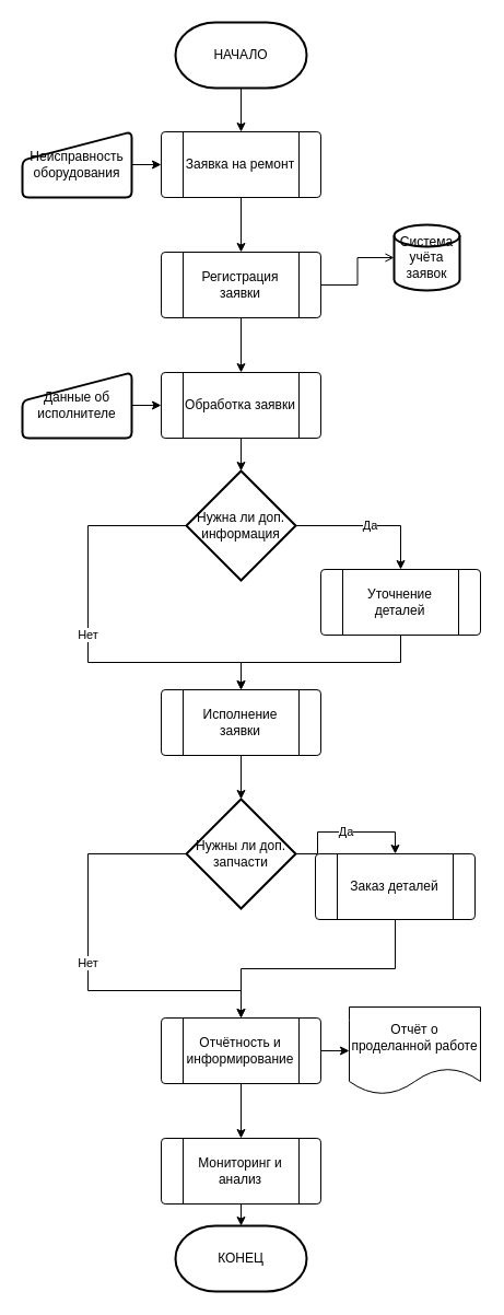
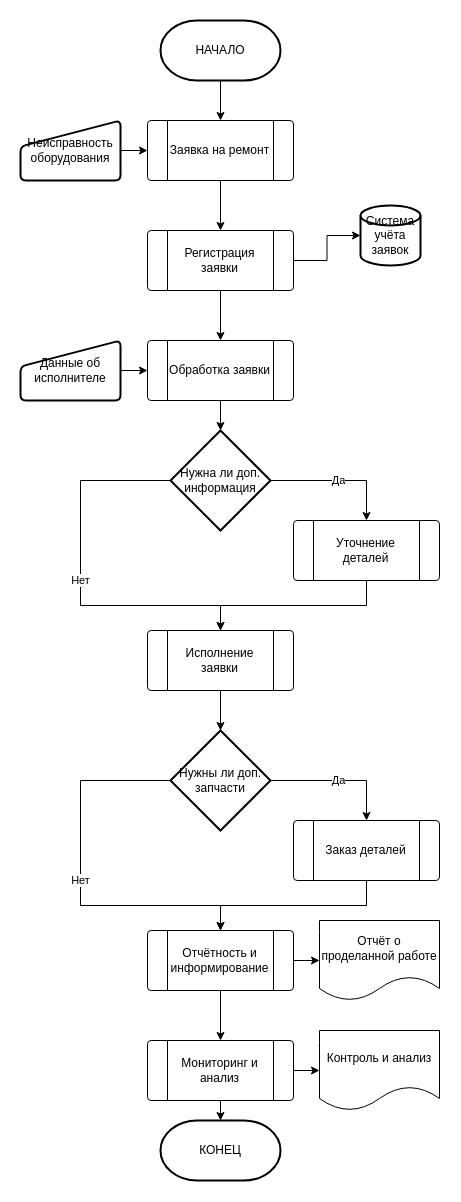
- <mxCell id="11" style="edgeStyle=orthogonalEdgeStyle;rounded=0;orthogonalLoop=1;jettySize=auto;html=1;exitX=1;exitY=0.5;exitDx=0;exitDy=0;entryX=0;entryY=0.5;entryDx=0;entryDy=0;entryPerimeter=0;endArrow=open;" edge="1" parent="1" source="9" target="10"><mxGeometry relative="1" as="geometry" /></mxCell>
+ <mxCell id="11" style="edgeStyle=orthogonalEdgeStyle;rounded=0;orthogonalLoop=1;jettySize=auto;html=1;exitX=1;exitY=0.5;exitDx=0;exitDy=0;entryX=0;entryY=0.5;entryDx=0;entryDy=0;entryPerimeter=0;" edge="1" parent="1" source="9" target="10"><mxGeometry relative="1" as="geometry" /></mxCell>
- <mxCell id="26" value="Заказ деталей" style="verticalLabelPosition=middle;verticalAlign=middle;html=1;shape=process;whiteSpace=wrap;rounded=1;size=0.14;arcSize=6;labelPosition=center;align=center;" vertex="1" parent="1"><mxGeometry x="288" y="780" width="146" height="60" as="geometry" /></mxCell>
+ <mxCell id="26" value="Заказ деталей" style="verticalLabelPosition=middle;verticalAlign=middle;html=1;shape=process;whiteSpace=wrap;rounded=1;size=0.14;arcSize=6;labelPosition=center;align=center;" vertex="1" parent="1"><mxGeometry x="293" y="820" width="146" height="60" as="geometry" /></mxCell>
+ <mxCell id="34" style="edgeStyle=orthogonalEdgeStyle;rounded=0;orthogonalLoop=1;jettySize=auto;html=1;exitX=1;exitY=0.5;exitDx=0;exitDy=0;" edge="1" parent="1" source="31" target="32"><mxGeometry relative="1" as="geometry" /></mxCell>
+ <mxCell id="32" value="Контроль и анализ" style="shape=document;whiteSpace=wrap;html=1;boundedLbl=1;" vertex="1" parent="1"><mxGeometry x="319" y="1030" width="120" height="80" as="geometry" /></mxCell>
